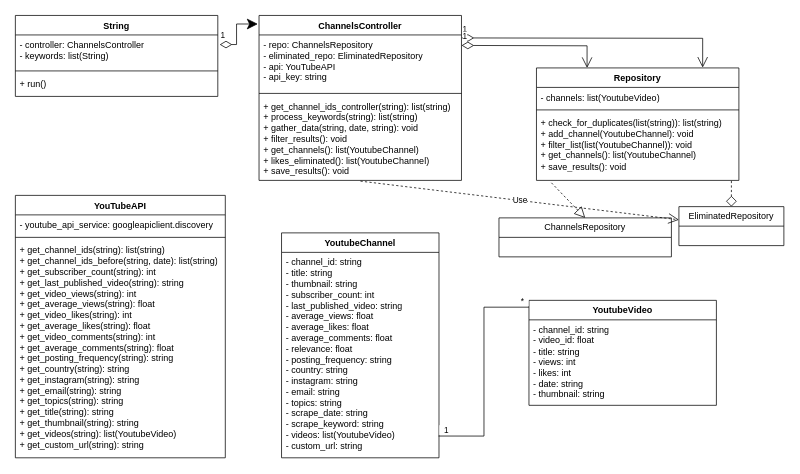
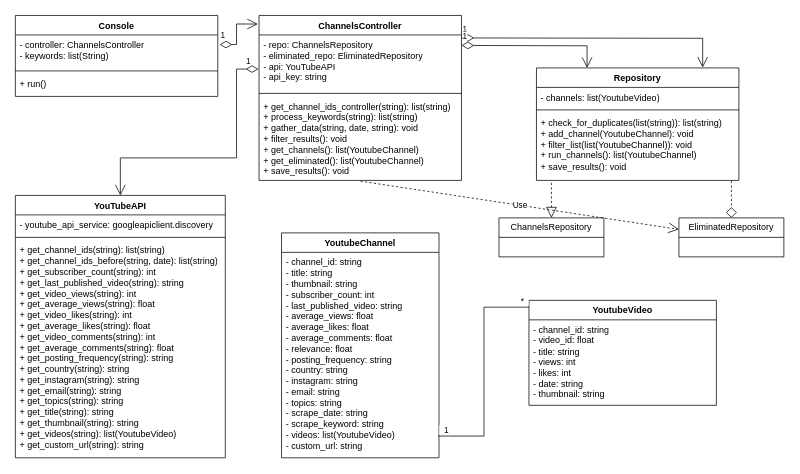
- <mxCell id="34" value="1" style="endArrow=classic;html=1;endSize=12;startArrow=diamondThin;startSize=14;startFill=0;edgeStyle=orthogonalEdgeStyle;align=left;verticalAlign=bottom;rounded=0;entryX=-0.006;entryY=0.052;entryDx=0;entryDy=0;entryPerimeter=0;exitX=1.009;exitY=0.292;exitDx=0;exitDy=0;exitPerimeter=0;" edge="1" parent="1" source="30" target="14"><mxGeometry x="-1" y="3" relative="1" as="geometry"><mxPoint x="85" y="70" as="sourcePoint" /><mxPoint x="303" y="100" as="targetPoint" /><Array as="points"><mxPoint x="315" y="59" /><mxPoint x="315" y="31" /></Array></mxGeometry></mxCell>
+ <mxCell id="34" value="1" style="endArrow=open;html=1;endSize=12;startArrow=diamondThin;startSize=14;startFill=0;edgeStyle=orthogonalEdgeStyle;align=left;verticalAlign=bottom;rounded=0;entryX=-0.006;entryY=0.052;entryDx=0;entryDy=0;entryPerimeter=0;exitX=1.009;exitY=0.292;exitDx=0;exitDy=0;exitPerimeter=0;" edge="1" parent="1" source="30" target="14"><mxGeometry x="-1" y="3" relative="1" as="geometry"><mxPoint x="85" y="70" as="sourcePoint" /><mxPoint x="303" y="100" as="targetPoint" /><Array as="points"><mxPoint x="315" y="59" /><mxPoint x="315" y="31" /></Array></mxGeometry></mxCell>
- <mxCell id="29" value="String" style="swimlane;fontStyle=1;align=center;verticalAlign=top;childLayout=stackLayout;horizontal=1;startSize=26;horizontalStack=0;resizeParent=1;resizeParentMax=0;resizeLast=0;collapsible=1;marginBottom=0;whiteSpace=wrap;html=1;" parent="1" vertex="1"><mxGeometry x="20" y="20" width="270" height="108" as="geometry" /></mxCell>
+ <mxCell id="29" value="Console" style="swimlane;fontStyle=1;align=center;verticalAlign=top;childLayout=stackLayout;horizontal=1;startSize=26;horizontalStack=0;resizeParent=1;resizeParentMax=0;resizeLast=0;collapsible=1;marginBottom=0;whiteSpace=wrap;html=1;" parent="1" vertex="1"><mxGeometry x="20" y="20" width="270" height="108" as="geometry" /></mxCell>
- <mxCell id="17" value="+&amp;nbsp;get_channel_ids_controller(string): list(string)&lt;br&gt;+&amp;nbsp;process_keywords(string): list(string)&lt;br&gt;+&amp;nbsp;gather_data(string, date, string): void&lt;br&gt;+ filter_results(): void&lt;br&gt;+&amp;nbsp;get_channels(): list(YoutubeChannel)&lt;br&gt;+ likes_eliminated(): list(YoutubeChannel)&lt;br&gt;+&amp;nbsp;save_results(): void" style="text;strokeColor=none;fillColor=none;align=left;verticalAlign=top;spacingLeft=4;spacingRight=4;overflow=hidden;rotatable=0;points=[[0,0.5],[1,0.5]];portConstraint=eastwest;whiteSpace=wrap;html=1;" parent="14" vertex="1"><mxGeometry y="108" width="270" height="112" as="geometry" /></mxCell>
+ <mxCell id="17" value="+&amp;nbsp;get_channel_ids_controller(string): list(string)&lt;br&gt;+&amp;nbsp;process_keywords(string): list(string)&lt;br&gt;+&amp;nbsp;gather_data(string, date, string): void&lt;br&gt;+ filter_results(): void&lt;br&gt;+&amp;nbsp;get_channels(): list(YoutubeChannel)&lt;br&gt;+ get_eliminated(): list(YoutubeChannel)&lt;br&gt;+&amp;nbsp;save_results(): void" style="text;strokeColor=none;fillColor=none;align=left;verticalAlign=top;spacingLeft=4;spacingRight=4;overflow=hidden;rotatable=0;points=[[0,0.5],[1,0.5]];portConstraint=eastwest;whiteSpace=wrap;html=1;" parent="14" vertex="1"><mxGeometry y="108" width="270" height="112" as="geometry" /></mxCell>
- <mxCell id="21" value="+ check_for_duplicates(list(string)): list(string)&lt;br&gt;+&amp;nbsp;add_channel(YoutubeChannel): void&lt;br&gt;+ filter_list(list(YoutubeChannel)): void&lt;br&gt;+&amp;nbsp;get_channels(): list(YoutubeChannel)&lt;br&gt;+ save_results(): void" style="text;strokeColor=none;fillColor=none;align=left;verticalAlign=top;spacingLeft=4;spacingRight=4;overflow=hidden;rotatable=0;points=[[0,0.5],[1,0.5]];portConstraint=eastwest;whiteSpace=wrap;html=1;" parent="18" vertex="1"><mxGeometry y="60" width="270" height="90" as="geometry" /></mxCell>
+ <mxCell id="21" value="+ check_for_duplicates(list(string)): list(string)&lt;br&gt;+&amp;nbsp;add_channel(YoutubeChannel): void&lt;br&gt;+ filter_list(list(YoutubeChannel)): void&lt;br&gt;+&amp;nbsp;run_channels(): list(YoutubeChannel)&lt;br&gt;+ save_results(): void" style="text;strokeColor=none;fillColor=none;align=left;verticalAlign=top;spacingLeft=4;spacingRight=4;overflow=hidden;rotatable=0;points=[[0,0.5],[1,0.5]];portConstraint=eastwest;whiteSpace=wrap;html=1;" parent="18" vertex="1"><mxGeometry y="60" width="270" height="90" as="geometry" /></mxCell>
+ <mxCell id="33" value="1" style="endArrow=open;html=1;endSize=12;startArrow=diamondThin;startSize=14;startFill=0;edgeStyle=orthogonalEdgeStyle;align=left;verticalAlign=bottom;rounded=0;entryX=0.5;entryY=0;entryDx=0;entryDy=0;exitX=-0.003;exitY=0.615;exitDx=0;exitDy=0;exitPerimeter=0;" edge="1" parent="1" source="15" target="10"><mxGeometry x="-0.897" y="-2" relative="1" as="geometry"><mxPoint x="385" y="240" as="sourcePoint" /><mxPoint x="553" y="310" as="targetPoint" /><Array as="points"><mxPoint x="315" y="91" /><mxPoint x="315" y="210" /><mxPoint x="160" y="210" /></Array><mxPoint as="offset" /></mxGeometry></mxCell>
- <mxCell id="23" value="EliminatedRepository" style="swimlane;fontStyle=0;childLayout=stackLayout;horizontal=1;startSize=26;fillColor=none;horizontalStack=0;resizeParent=1;resizeParentMax=0;resizeLast=0;collapsible=1;marginBottom=0;whiteSpace=wrap;html=1;" parent="1" vertex="1"><mxGeometry x="905" y="275" width="140" height="52" as="geometry" /></mxCell>
+ <mxCell id="23" value="EliminatedRepository" style="swimlane;fontStyle=0;childLayout=stackLayout;horizontal=1;startSize=26;fillColor=none;horizontalStack=0;resizeParent=1;resizeParentMax=0;resizeLast=0;collapsible=1;marginBottom=0;whiteSpace=wrap;html=1;" parent="1" vertex="1"><mxGeometry x="905" y="290" width="140" height="52" as="geometry" /></mxCell>
- <mxCell id="22" value="ChannelsRepository" style="swimlane;fontStyle=0;childLayout=stackLayout;horizontal=1;startSize=26;fillColor=none;horizontalStack=0;resizeParent=1;resizeParentMax=0;resizeLast=0;collapsible=1;marginBottom=0;whiteSpace=wrap;html=1;" parent="1" vertex="1"><mxGeometry x="665" y="290" width="230" height="52" as="geometry" /></mxCell>
+ <mxCell id="22" value="ChannelsRepository" style="swimlane;fontStyle=0;childLayout=stackLayout;horizontal=1;startSize=26;fillColor=none;horizontalStack=0;resizeParent=1;resizeParentMax=0;resizeLast=0;collapsible=1;marginBottom=0;whiteSpace=wrap;html=1;" parent="1" vertex="1"><mxGeometry x="665" y="290" width="140" height="52" as="geometry" /></mxCell>
